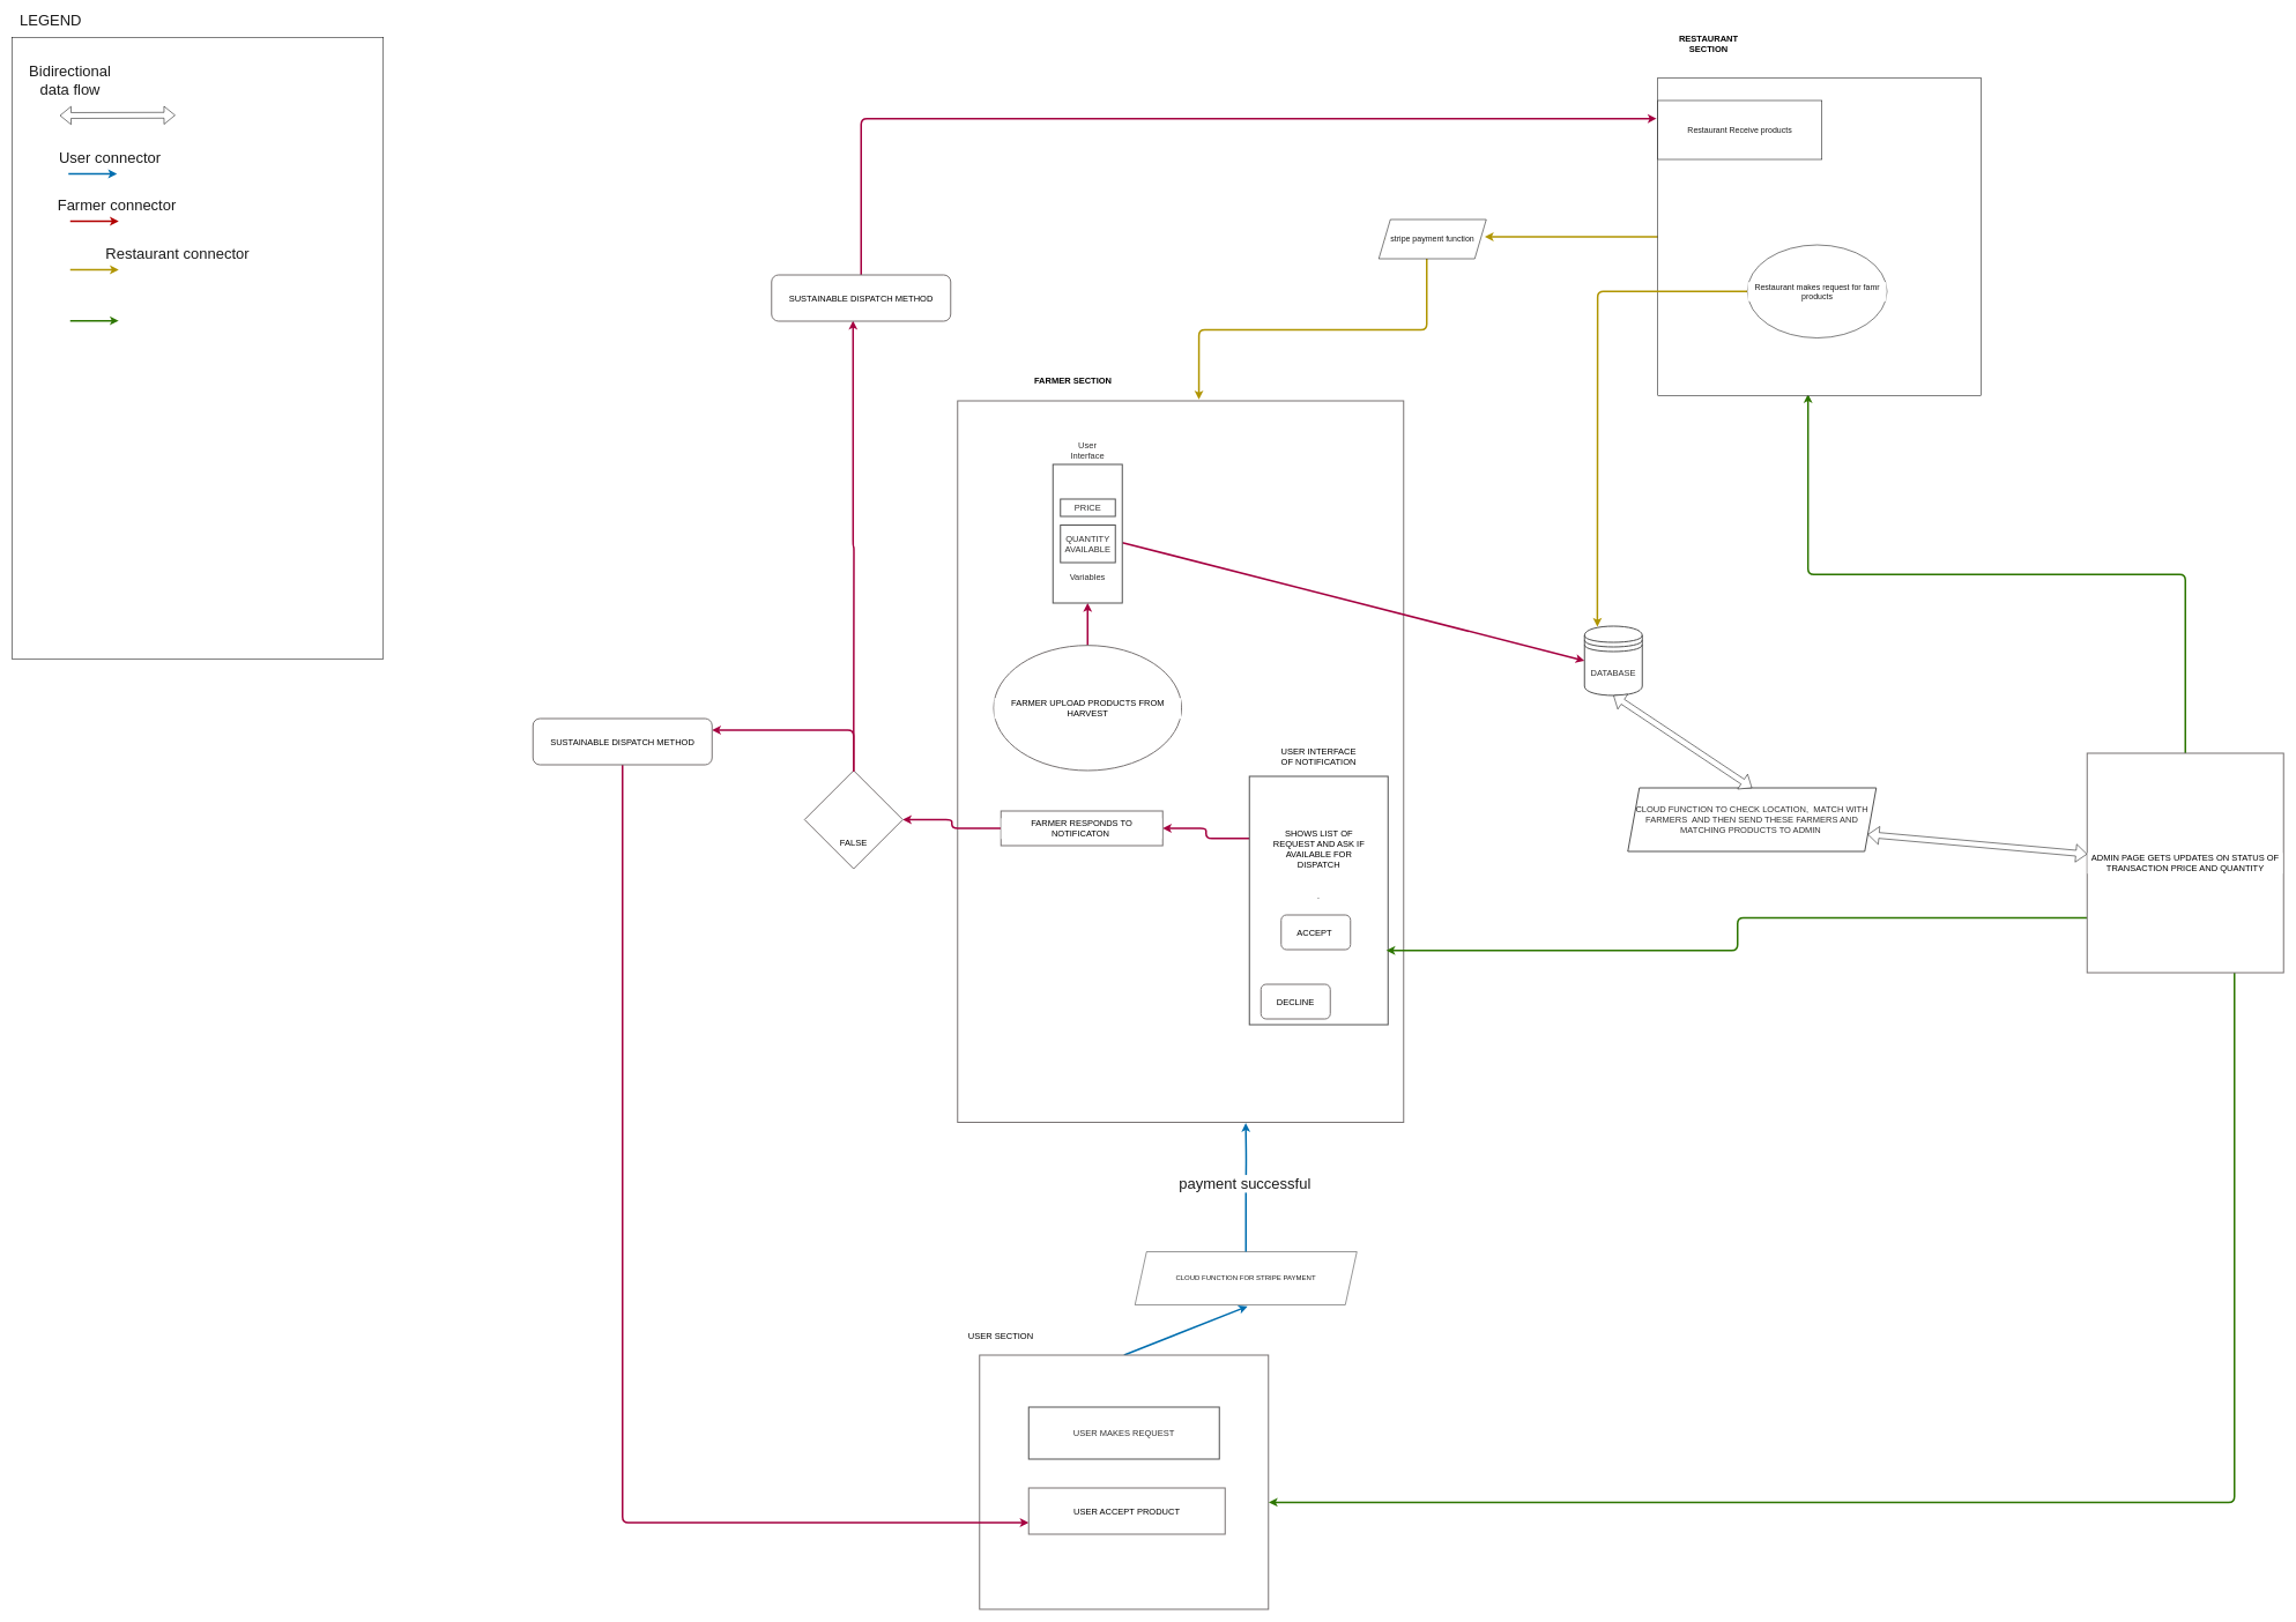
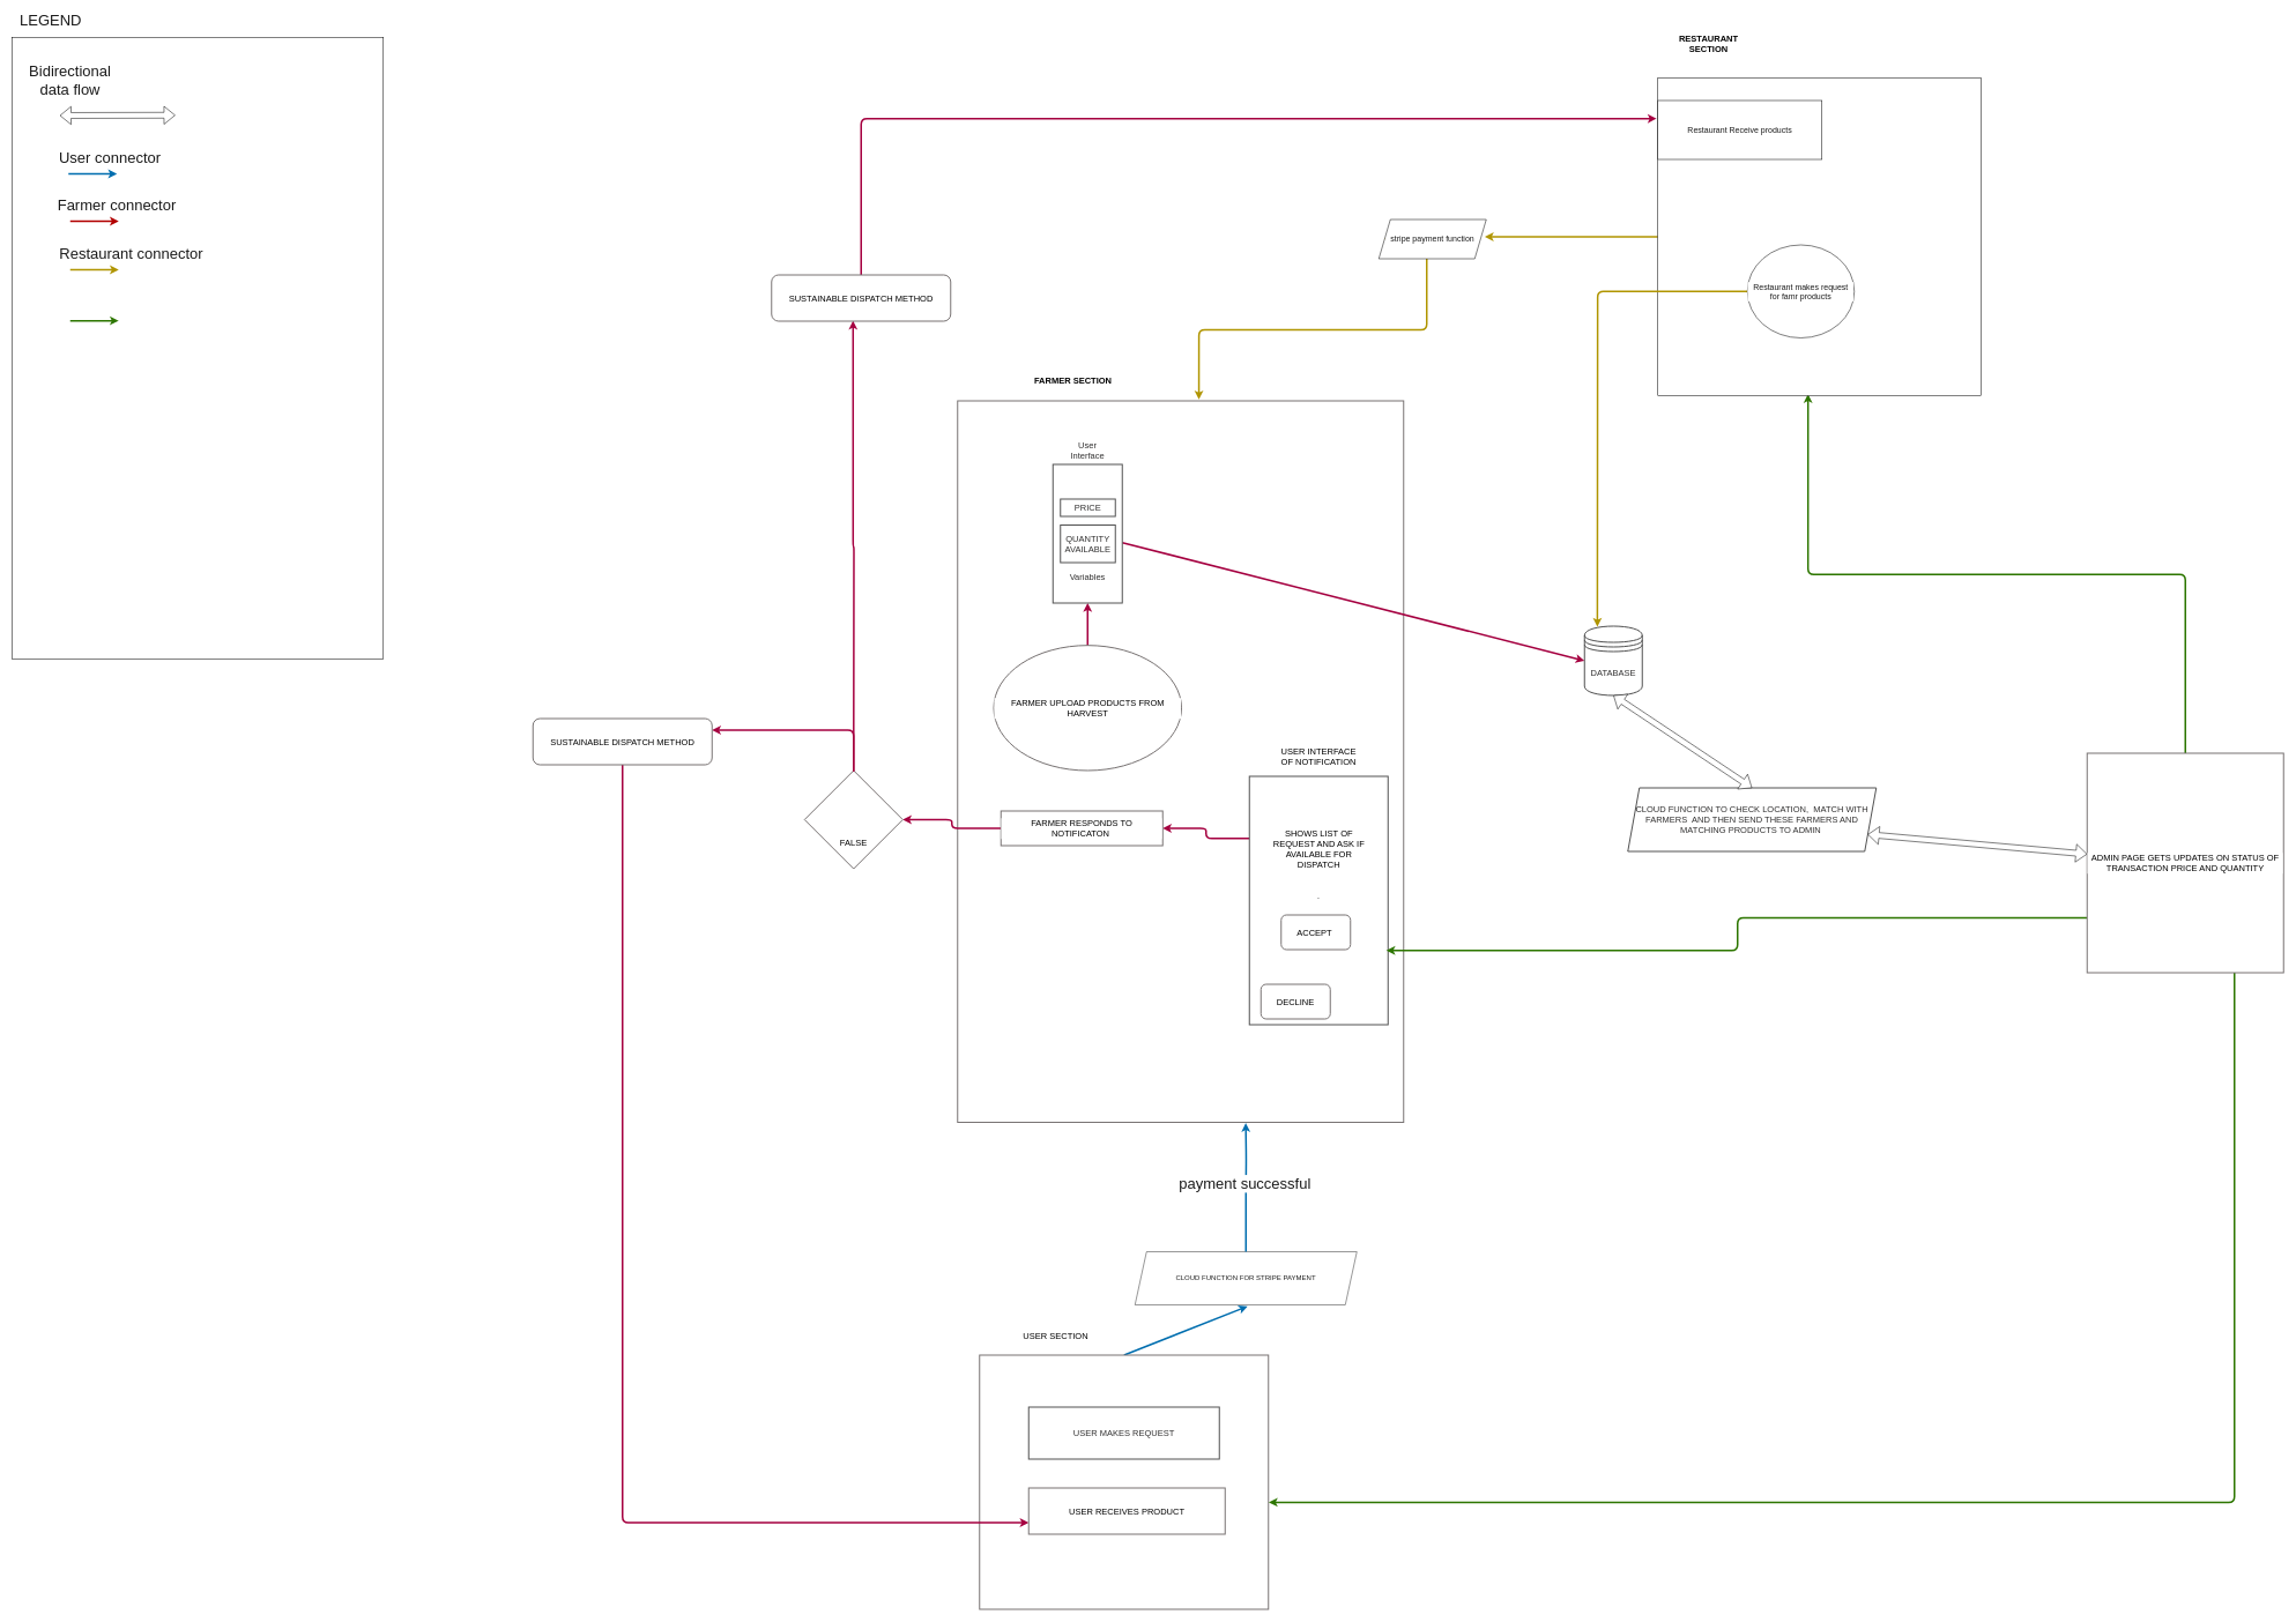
- <mxCell id="62" value="Restaurant connector" style="text;html=1;strokeColor=none;fillColor=none;align=center;verticalAlign=middle;whiteSpace=wrap;rounded=0;labelBackgroundColor=#FFFFFF;fontSize=26;fontColor=#1A1A1A;" vertex="1" parent="1"><mxGeometry x="172" y="423" width="270" height="30" as="geometry" /></mxCell>
+ <mxCell id="62" value="Restaurant connector" style="text;html=1;strokeColor=none;fillColor=none;align=center;verticalAlign=middle;whiteSpace=wrap;rounded=0;labelBackgroundColor=#FFFFFF;fontSize=26;fontColor=#1A1A1A;" vertex="1" parent="1"><mxGeometry x="92" y="423" width="270" height="30" as="geometry" /></mxCell>
- <mxCell id="46" value="&lt;font style=&quot;font-size: 14px;&quot;&gt;Restaurant makes request for famr products&lt;/font&gt;" style="ellipse;whiteSpace=wrap;html=1;labelBackgroundColor=#FFFFFF;strokeColor=#000000;fontColor=#1A1A1A;fillColor=#FFFFFF;" vertex="1" parent="1"><mxGeometry x="3024" y="423" width="241.5" height="161" as="geometry" /></mxCell>
+ <mxCell id="46" value="&lt;font style=&quot;font-size: 14px;&quot;&gt;Restaurant makes request for famr products&lt;/font&gt;" style="ellipse;whiteSpace=wrap;html=1;labelBackgroundColor=#FFFFFF;strokeColor=#000000;fontColor=#1A1A1A;fillColor=#FFFFFF;" vertex="1" parent="1"><mxGeometry x="3024" y="423" width="185" height="161" as="geometry" /></mxCell>
- <mxCell id="37" value="USER SECTION" style="text;html=1;strokeColor=none;fillColor=none;align=center;verticalAlign=middle;whiteSpace=wrap;rounded=0;labelBackgroundColor=#FFFFFF;strokeWidth=2;fontSize=15;fontColor=#000000;" parent="1" vertex="1"><mxGeometry x="1652" y="2297" width="160" height="30" as="geometry" /></mxCell>
+ <mxCell id="37" value="USER SECTION" style="text;html=1;strokeColor=none;fillColor=none;align=center;verticalAlign=middle;whiteSpace=wrap;rounded=0;labelBackgroundColor=#FFFFFF;strokeWidth=2;fontSize=15;fontColor=#000000;" parent="1" vertex="1"><mxGeometry x="1747" y="2297" width="160" height="30" as="geometry" /></mxCell>
- <mxCell id="35" value="USER ACCEPT PRODUCT" style="rounded=0;whiteSpace=wrap;html=1;labelBackgroundColor=#FFFFFF;strokeColor=#787373;strokeWidth=2;fontSize=15;fontColor=#000000;fillColor=#FFFFFF;" parent="1" vertex="1"><mxGeometry x="1780" y="2575" width="340" height="80" as="geometry" /></mxCell>
+ <mxCell id="35" value="USER RECEIVES PRODUCT" style="rounded=0;whiteSpace=wrap;html=1;labelBackgroundColor=#FFFFFF;strokeColor=#787373;strokeWidth=2;fontSize=15;fontColor=#000000;fillColor=#FFFFFF;" parent="1" vertex="1"><mxGeometry x="1780" y="2575" width="340" height="80" as="geometry" /></mxCell>
